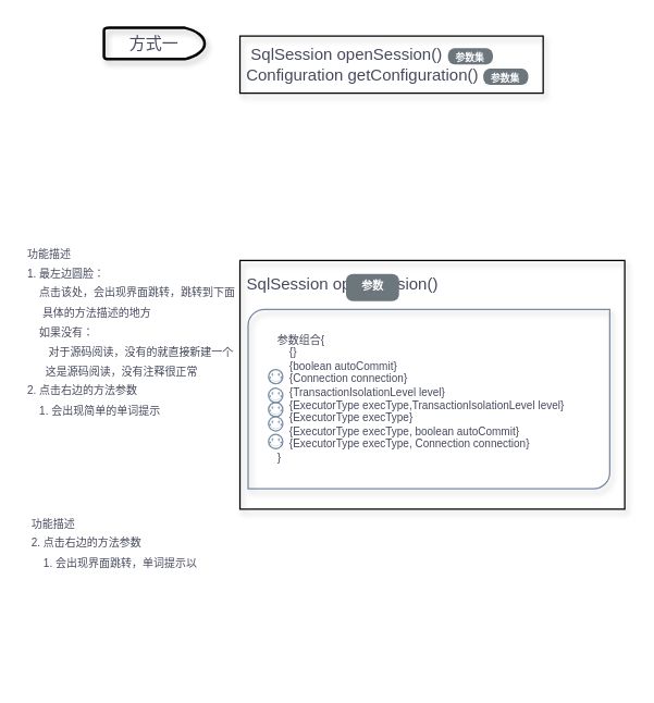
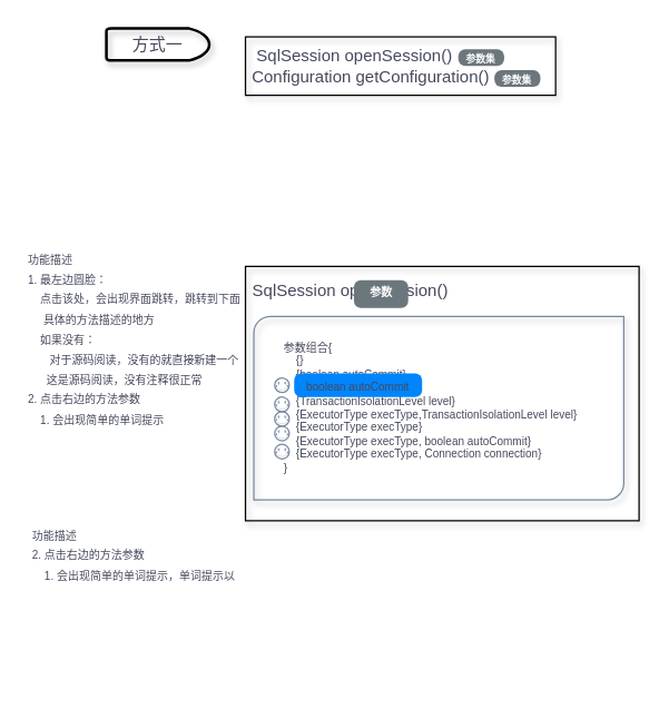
+ <mxCell id="12" value="&lt;span style=&quot;color: rgb(70 , 73 , 93) ; font-size: 8px ; text-align: left&quot;&gt;boolean autoCommit&lt;/span&gt;" style="html=1;shadow=0;dashed=0;shape=mxgraph.bootstrap.rrect;rSize=5;strokeColor=none;strokeWidth=1;fillColor=#0085FC;fontColor=#FFFFFF;whiteSpace=wrap;align=center;verticalAlign=middle;spacingLeft=0;fontStyle=0;fontSize=16;spacing=-1;rounded=0;sketch=0;spacingBottom=4;" vertex="1" parent="1"><mxGeometry x="211" y="268" width="92" height="17" as="geometry" /></mxCell>
- <mxCell id="19" value="&lt;font style=&quot;font-size: 8px&quot;&gt;功能描述&lt;br&gt;2. 点击右边的方法参数&lt;br&gt;&amp;nbsp; &amp;nbsp; 1. 会出现界面跳转，单词提示以&amp;nbsp;&lt;br&gt;&lt;br&gt;&lt;/font&gt;" style="text;strokeColor=none;fillColor=none;align=left;verticalAlign=top;whiteSpace=wrap;rounded=0;shadow=1;sketch=0;fontColor=#46495D;spacing=0;html=1;horizontal=1;" vertex="1" parent="1"><mxGeometry x="23" y="372" width="161" height="123" as="geometry" /></mxCell>
+ <mxCell id="19" value="&lt;font style=&quot;font-size: 8px&quot;&gt;功能描述&lt;br&gt;2. 点击右边的方法参数&lt;br&gt;&amp;nbsp; &amp;nbsp; 1. 会出现简单的单词提示，单词提示以&amp;nbsp;&lt;br&gt;&lt;br&gt;&lt;/font&gt;" style="text;strokeColor=none;fillColor=none;align=left;verticalAlign=top;whiteSpace=wrap;rounded=0;shadow=1;sketch=0;fontColor=#46495D;spacing=0;html=1;horizontal=1;" vertex="1" parent="1"><mxGeometry x="23" y="372" width="161" height="123" as="geometry" /></mxCell>
